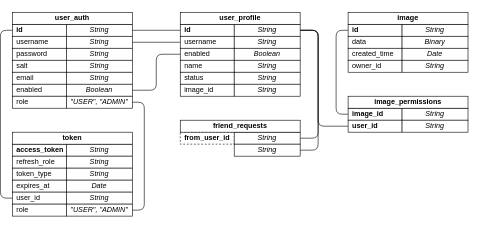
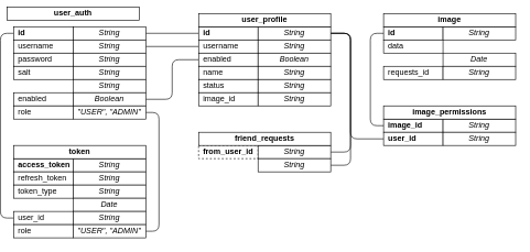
- <mxCell id="36" value="user_auth" style="rounded=0;whiteSpace=wrap;html=1;fontStyle=1" vertex="1" parent="1"><mxGeometry x="20" y="20" width="200" height="20" as="geometry" /></mxCell>
+ <mxCell id="36" value="user_auth" style="rounded=0;whiteSpace=wrap;html=1;fontStyle=1" vertex="1" parent="1"><mxGeometry x="10" y="10" width="200" height="20" as="geometry" /></mxCell>
- <mxCell id="46" value="Binary" style="rounded=0;whiteSpace=wrap;html=1;spacingLeft=0;fontStyle=2" vertex="1" parent="1"><mxGeometry x="670" y="60" width="110" height="20" as="geometry" /></mxCell>
- <mxCell id="47" value="created_time" style="rounded=0;whiteSpace=wrap;html=1;align=left;spacingLeft=5;" vertex="1" parent="1"><mxGeometry x="580" y="80" width="90" height="20" as="geometry" /></mxCell>
- <mxCell id="49" value="owner_id" style="rounded=0;whiteSpace=wrap;html=1;align=left;spacingLeft=5;" vertex="1" parent="1"><mxGeometry x="580" y="100" width="90" height="20" as="geometry" /></mxCell>
+ <mxCell id="49" value="requests_id" style="rounded=0;whiteSpace=wrap;html=1;align=left;spacingLeft=5;" vertex="1" parent="1"><mxGeometry x="580" y="100" width="90" height="20" as="geometry" /></mxCell>
- <mxCell id="13" value="email" style="rounded=0;whiteSpace=wrap;html=1;align=left;spacingLeft=5;" vertex="1" parent="1"><mxGeometry x="20" y="120" width="90" height="20" as="geometry" /></mxCell>
- <mxCell id="59" value="refresh_role" style="rounded=0;whiteSpace=wrap;html=1;align=left;spacingLeft=5;" vertex="1" parent="1"><mxGeometry x="20" y="260" width="90" height="20" as="geometry" /></mxCell>
+ <mxCell id="59" value="refresh_token" style="rounded=0;whiteSpace=wrap;html=1;align=left;spacingLeft=5;" vertex="1" parent="1"><mxGeometry x="20" y="260" width="90" height="20" as="geometry" /></mxCell>
- <mxCell id="63" value="expires_at" style="rounded=0;whiteSpace=wrap;html=1;align=left;spacingLeft=5;" vertex="1" parent="1"><mxGeometry x="20" y="300" width="90" height="20" as="geometry" /></mxCell>
